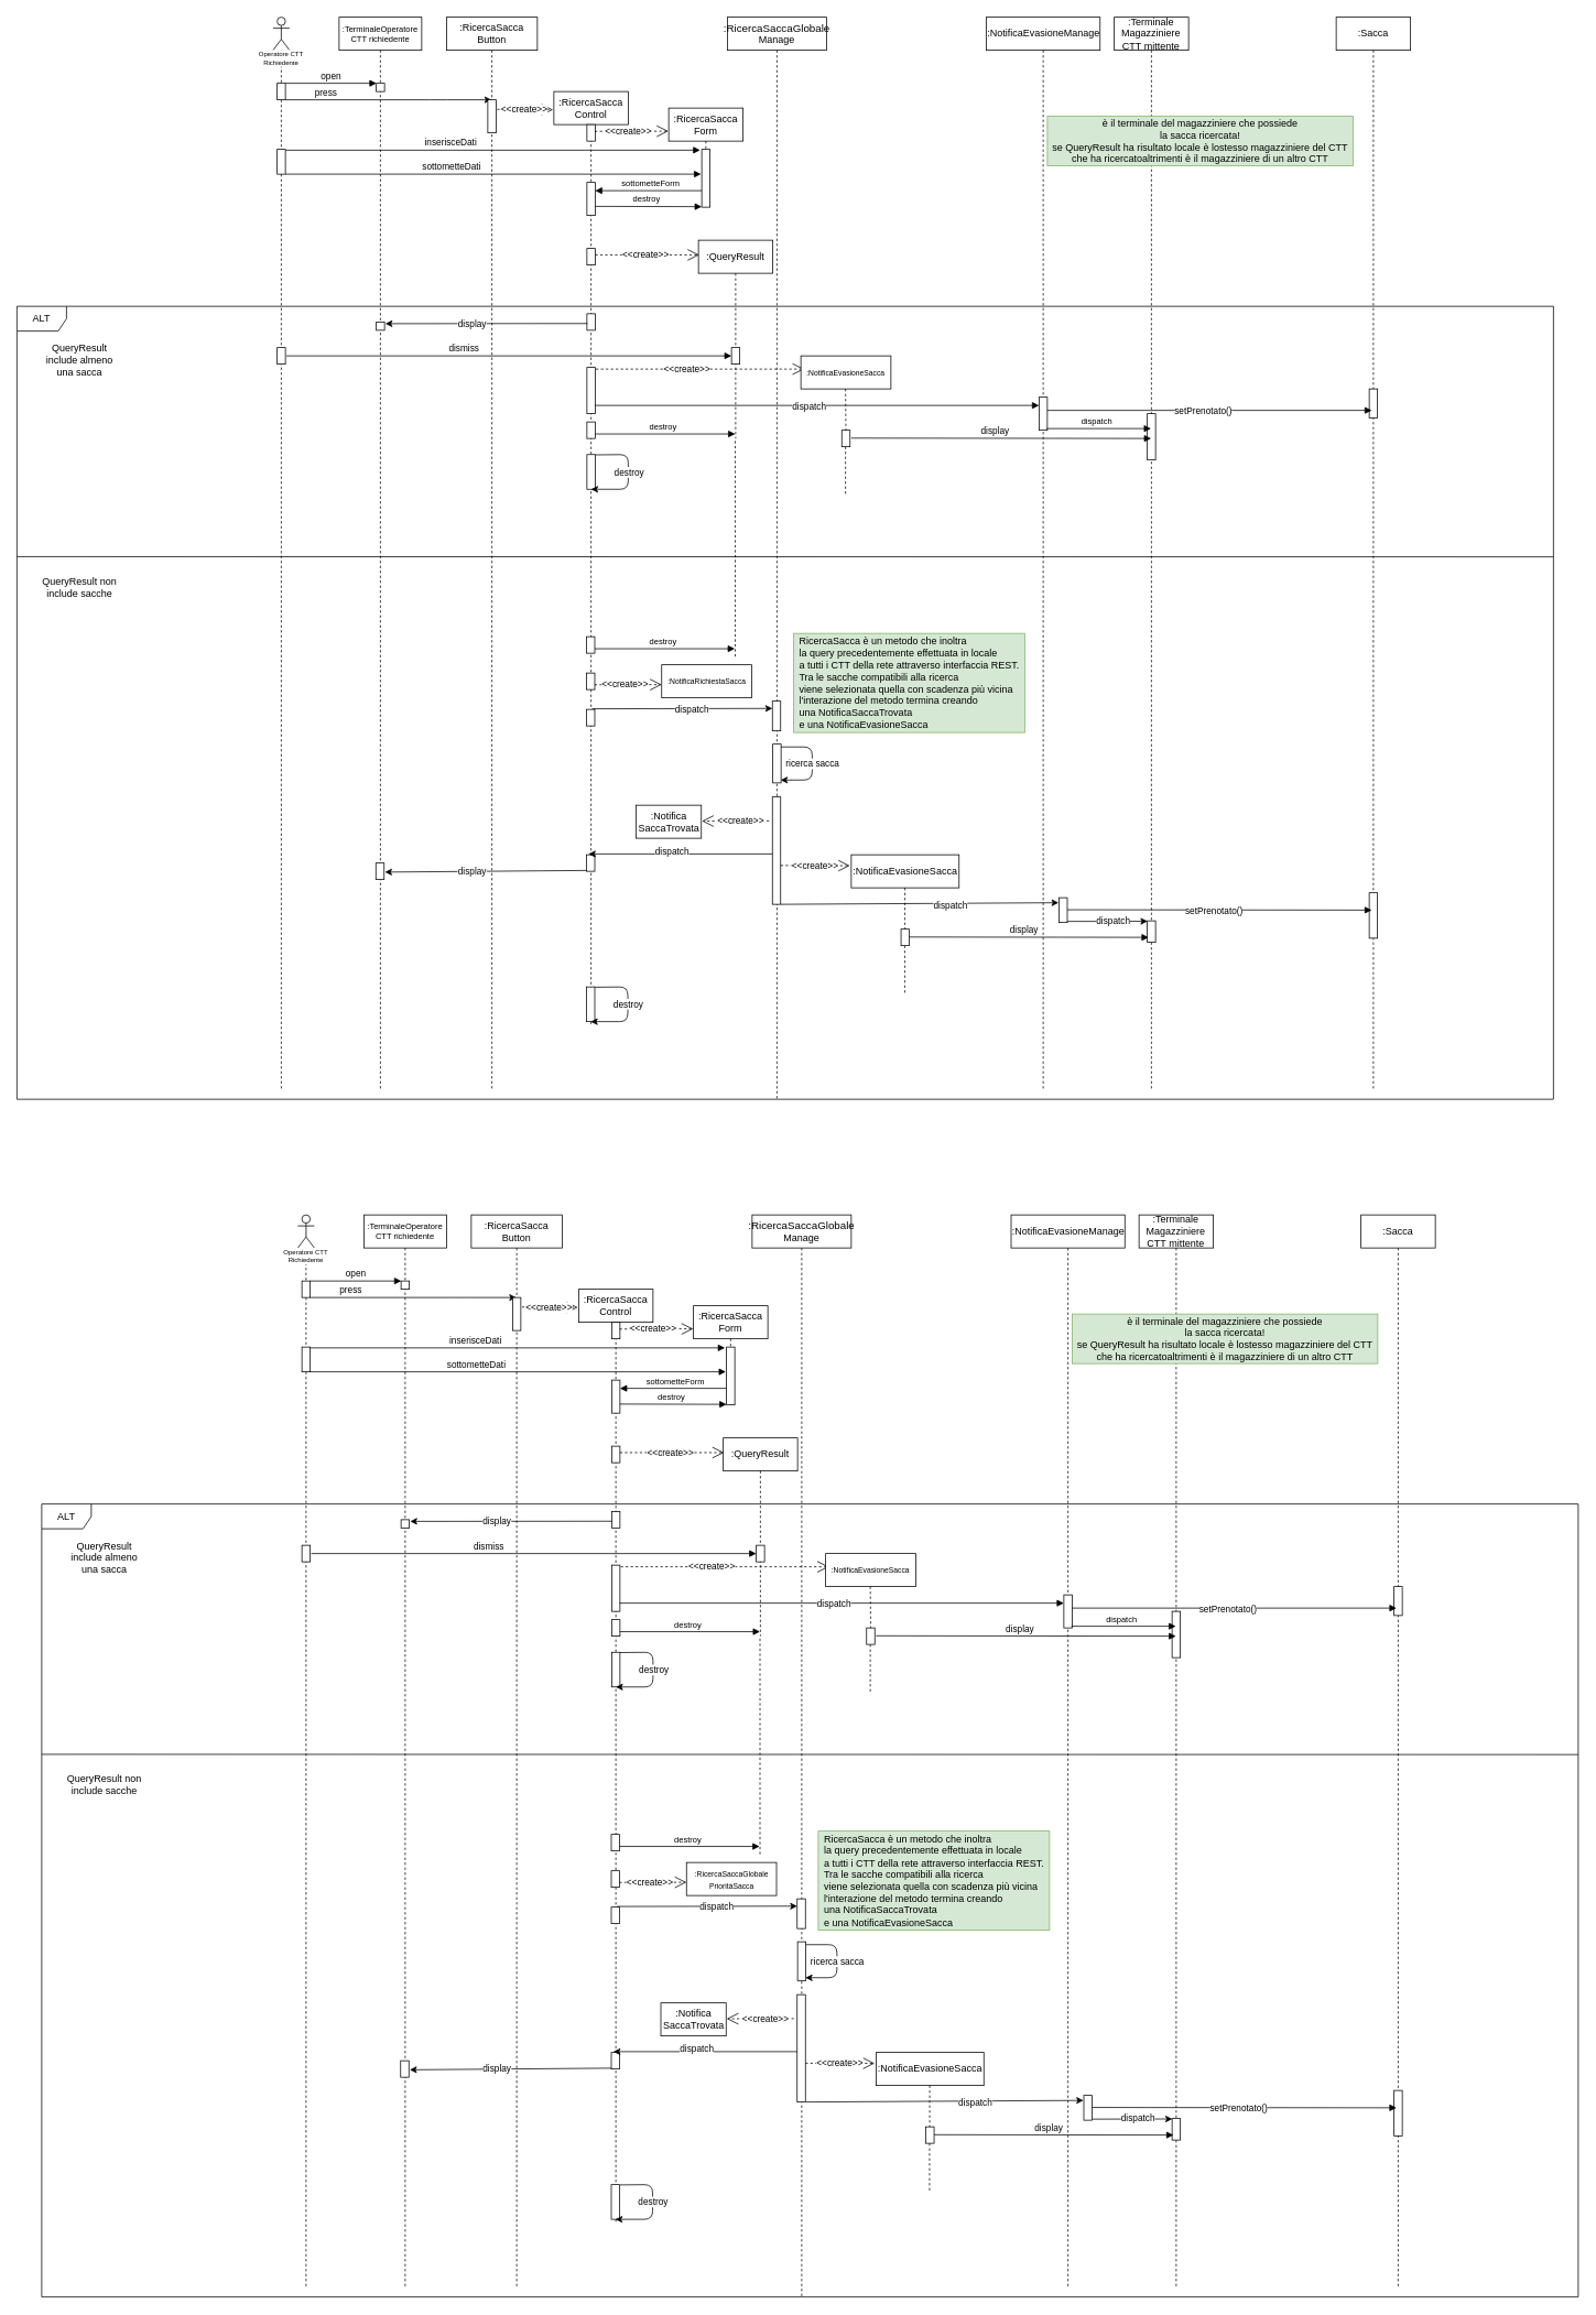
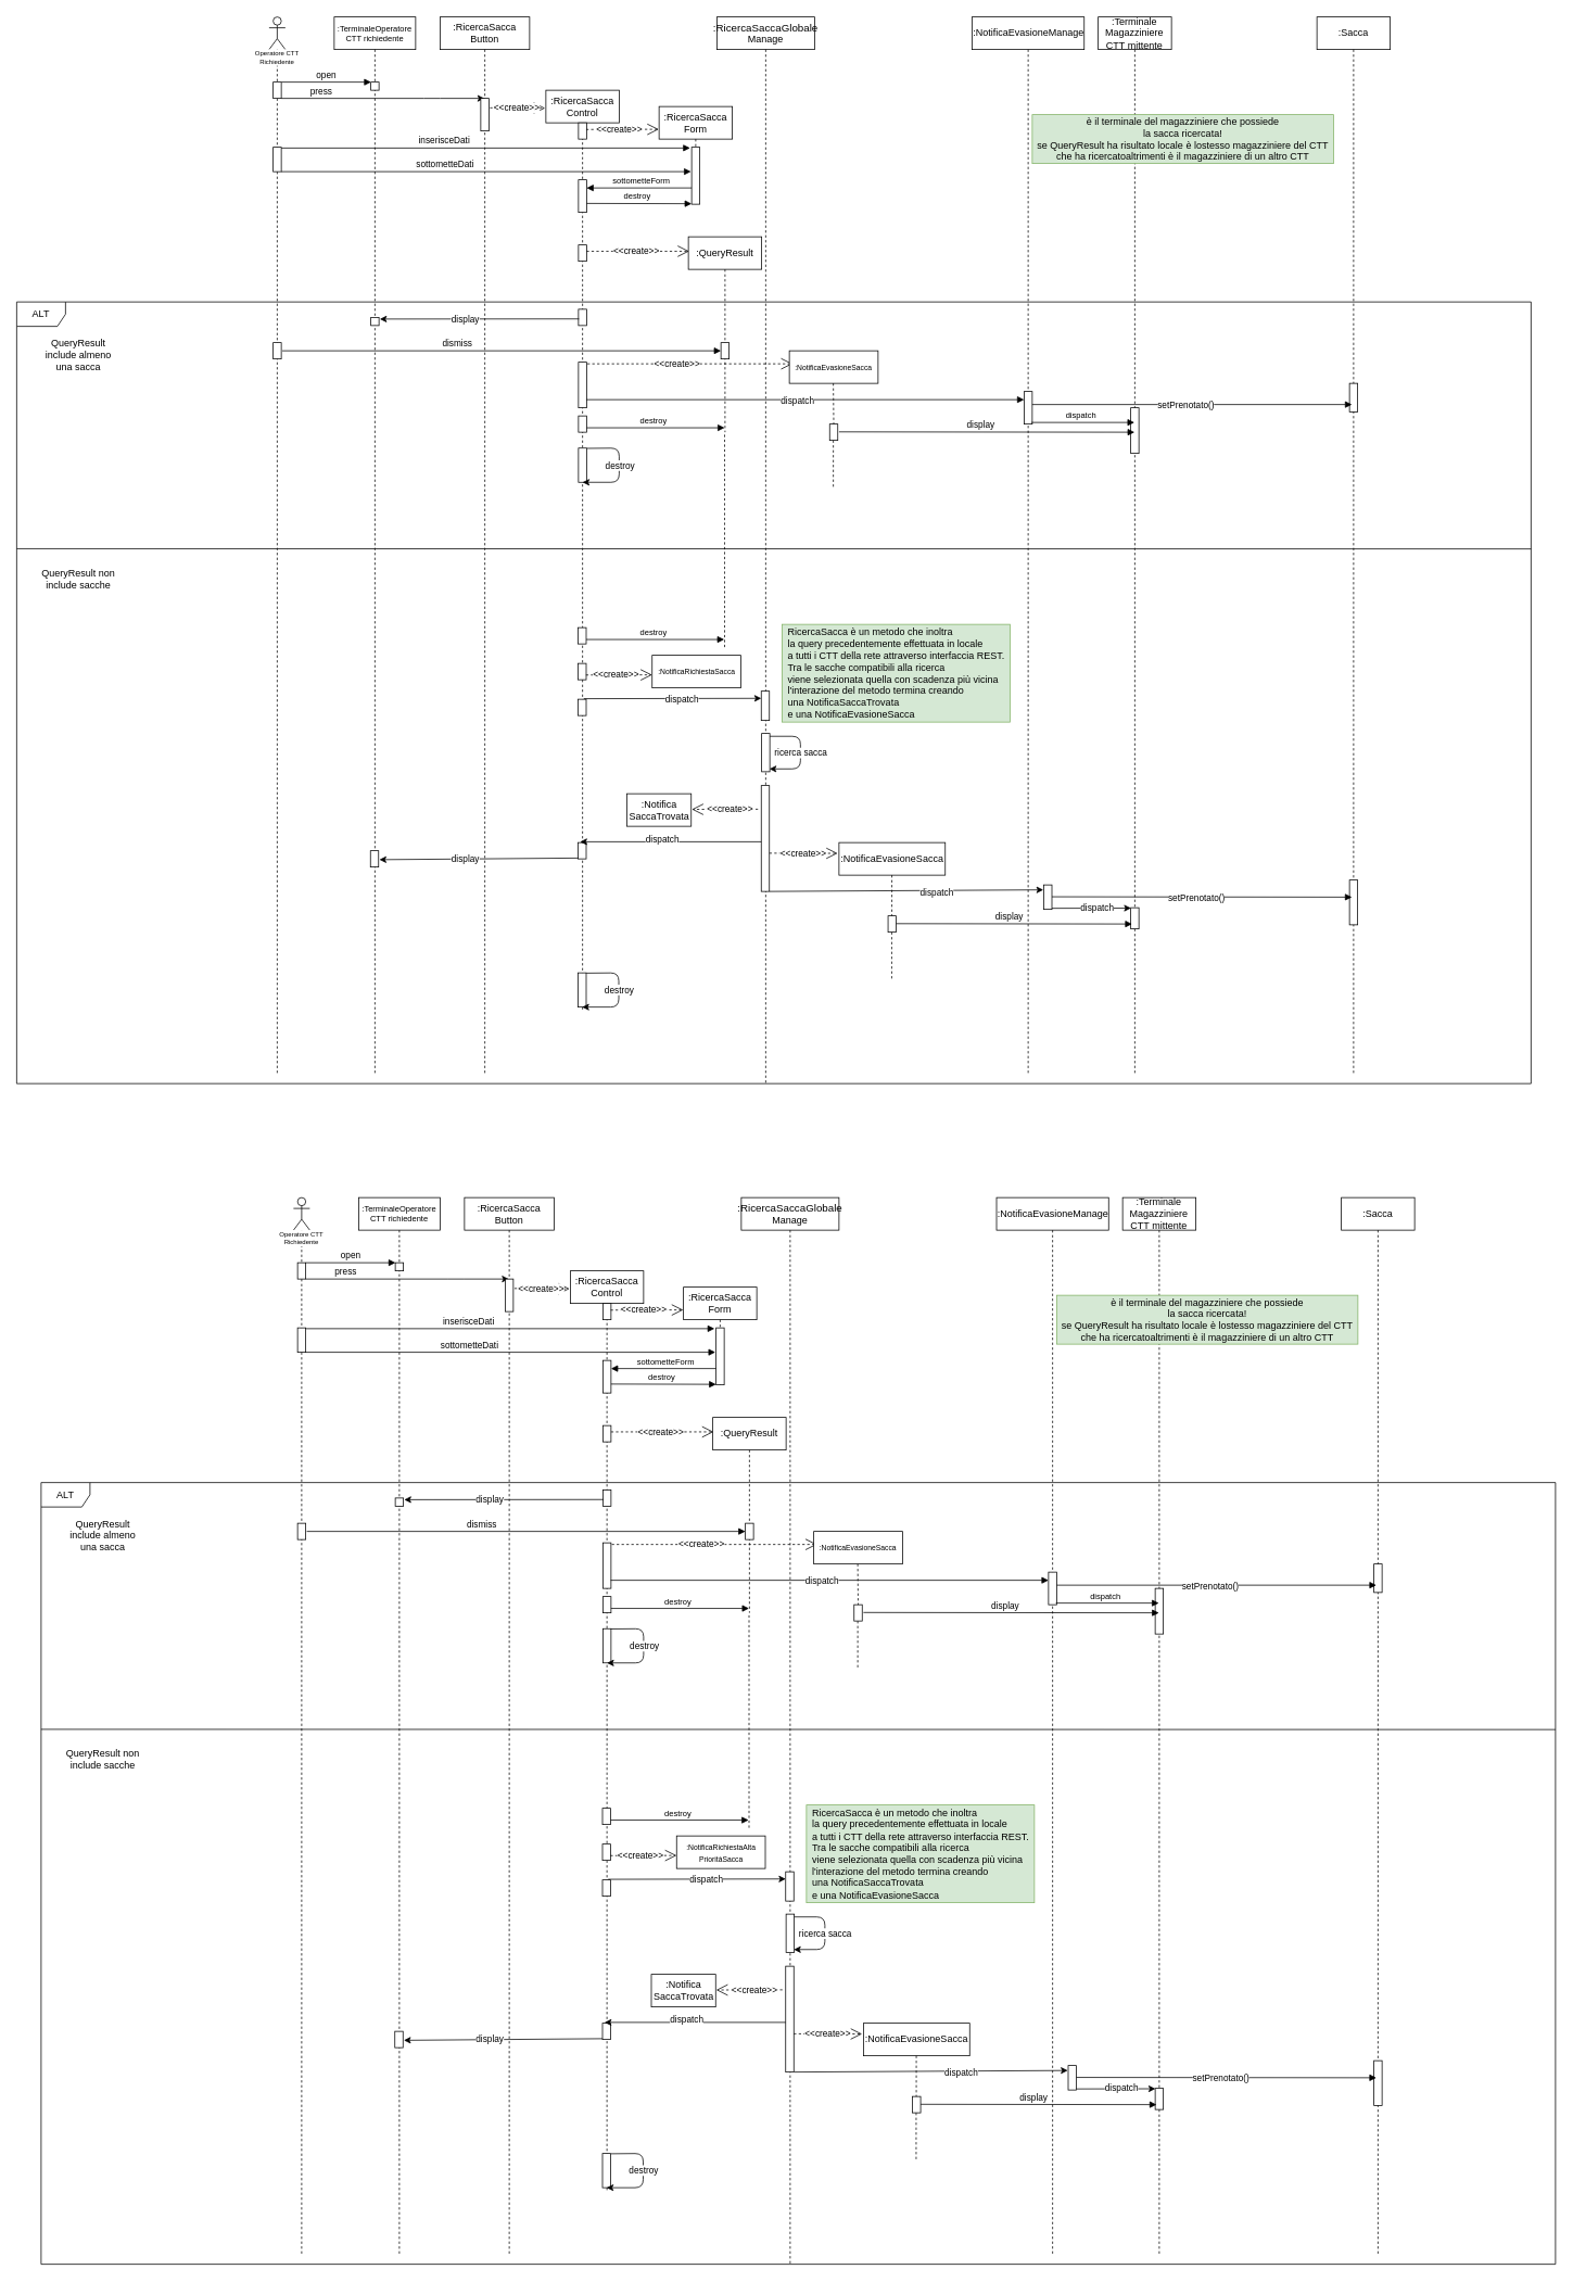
- <mxCell id="165" value="&lt;font style=&quot;font-size: 9px&quot;&gt;:RicercaSaccaGlobale&lt;br&gt;PrioritàSacca&lt;/font&gt;" style="shape=umlLifeline;perimeter=lifelinePerimeter;whiteSpace=wrap;html=1;container=0;collapsible=0;recursiveResize=0;outlineConnect=0;fillColor=#ffffff;" vertex="1" parent="1"><mxGeometry x="830.5" y="2254" width="109" height="40" as="geometry" /></mxCell>
+ <mxCell id="165" value="&lt;font style=&quot;font-size: 9px&quot;&gt;:NotificaRichiestaAlta&lt;br&gt;PrioritàSacca&lt;/font&gt;" style="shape=umlLifeline;perimeter=lifelinePerimeter;whiteSpace=wrap;html=1;container=0;collapsible=0;recursiveResize=0;outlineConnect=0;fillColor=#ffffff;" vertex="1" parent="1"><mxGeometry x="830.5" y="2254" width="109" height="40" as="geometry" /></mxCell>
